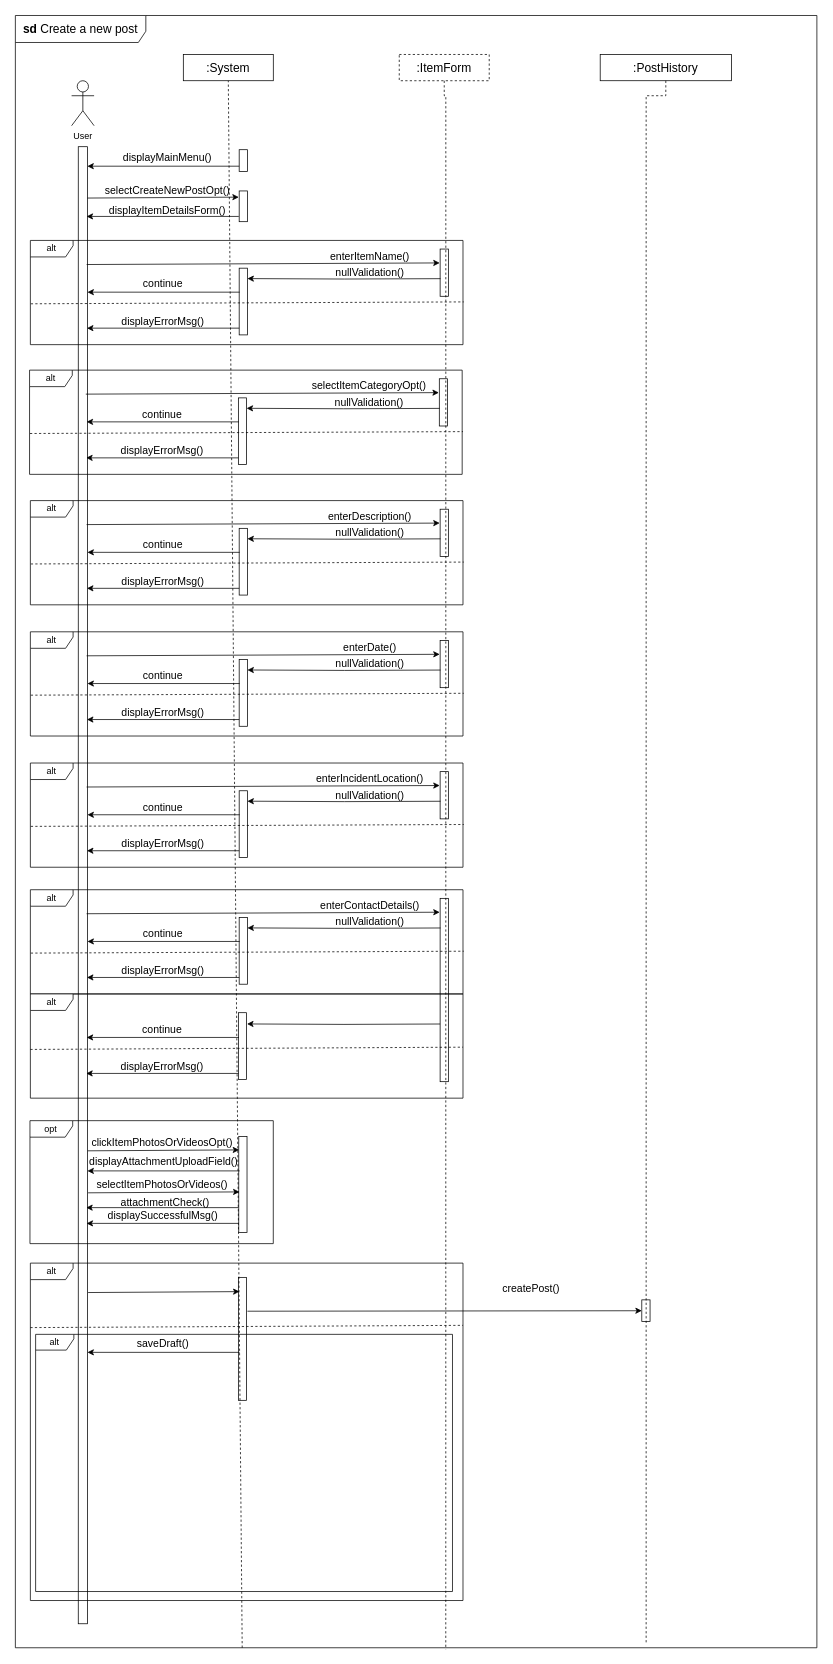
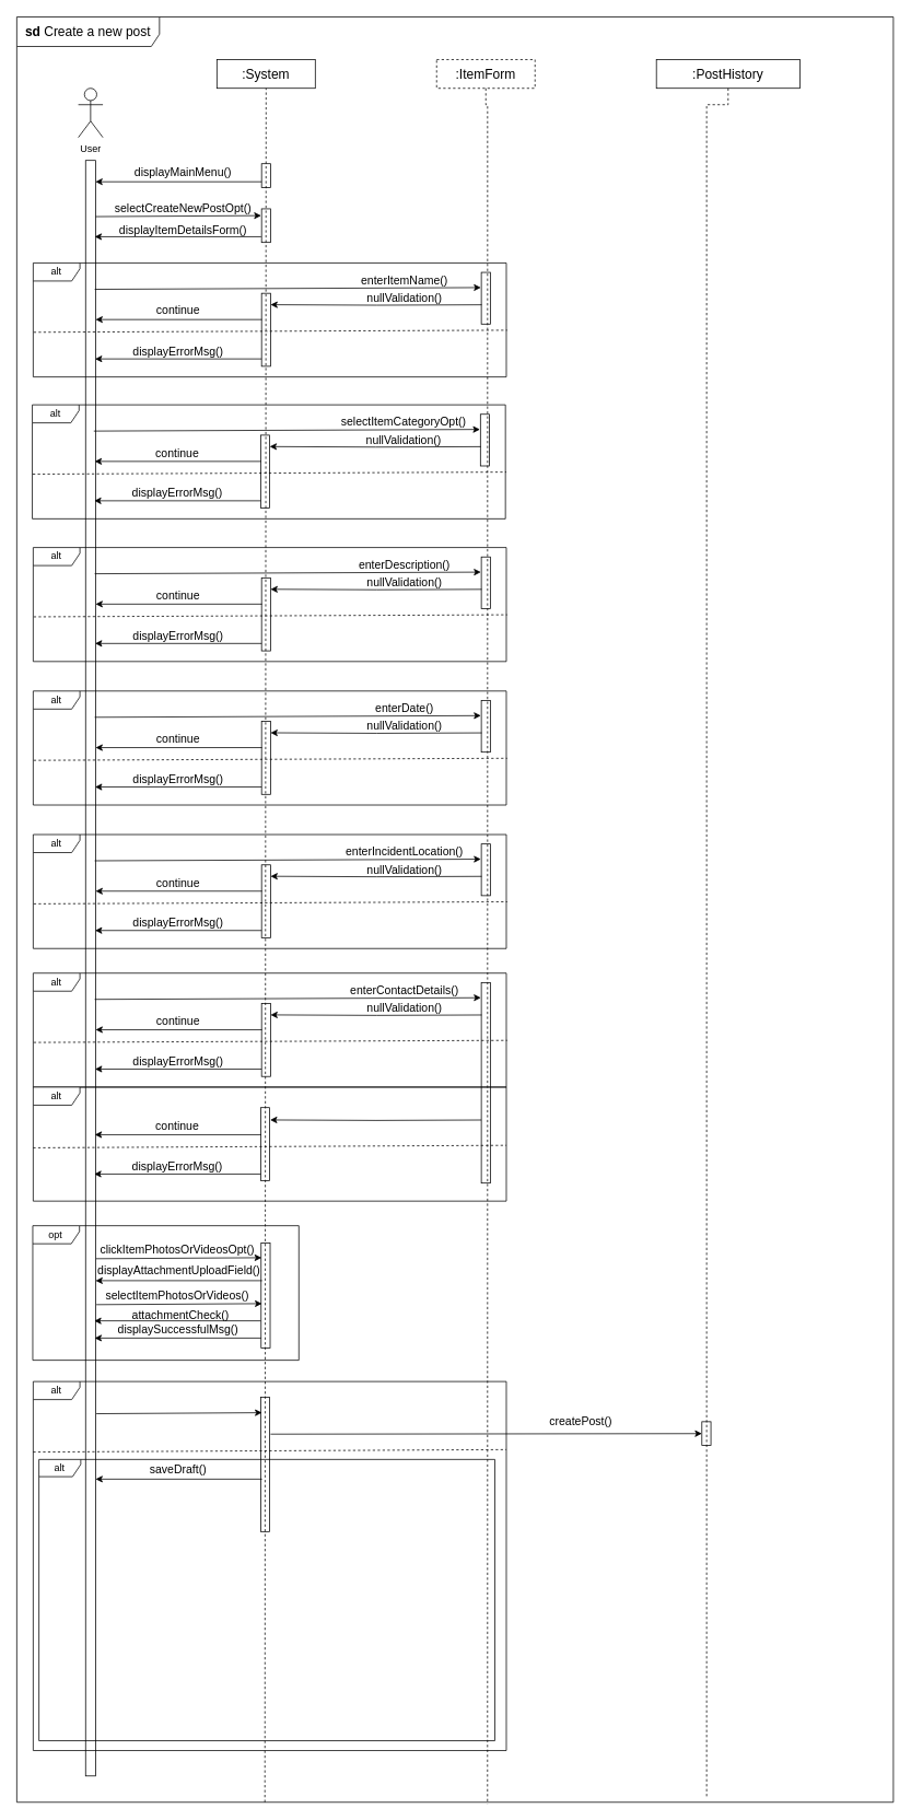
- <mxCell id="8" value=":System" style="rounded=0;whiteSpace=wrap;html=1;fillColor=none;fontSize=16;" parent="1" vertex="1"><mxGeometry x="244" y="72" width="120" height="35" as="geometry" /></mxCell>
+ <mxCell id="8" value=":System" style="rounded=0;whiteSpace=wrap;html=1;fillColor=none;fontSize=16;" parent="1" vertex="1"><mxGeometry x="264" y="72" width="120" height="35" as="geometry" /></mxCell>
- <mxCell id="120" value="createPost()" style="text;strokeColor=none;align=center;fillColor=none;html=1;verticalAlign=middle;whiteSpace=wrap;rounded=0;fontSize=14;" vertex="1" parent="1"><mxGeometry x="678" y="1703" width="60" height="30" as="geometry" /></mxCell>
+ <mxCell id="120" value="createPost()" style="text;strokeColor=none;align=center;fillColor=none;html=1;verticalAlign=middle;whiteSpace=wrap;rounded=0;fontSize=14;" vertex="1" parent="1"><mxGeometry x="678" y="1718" width="60" height="30" as="geometry" /></mxCell>
